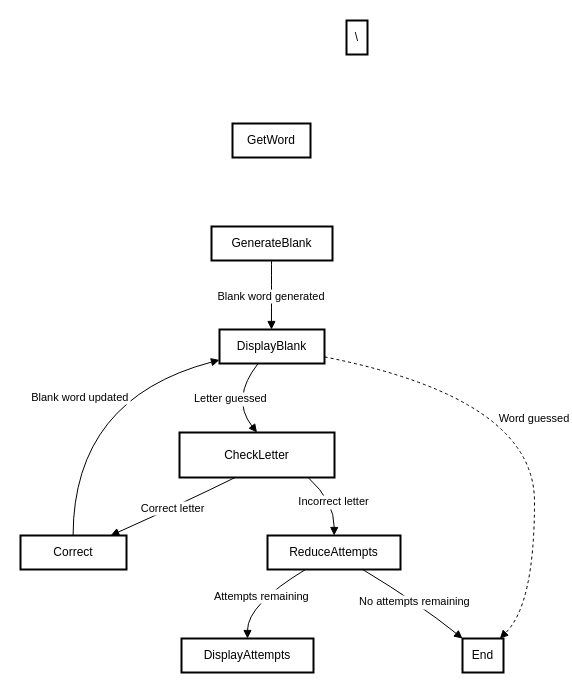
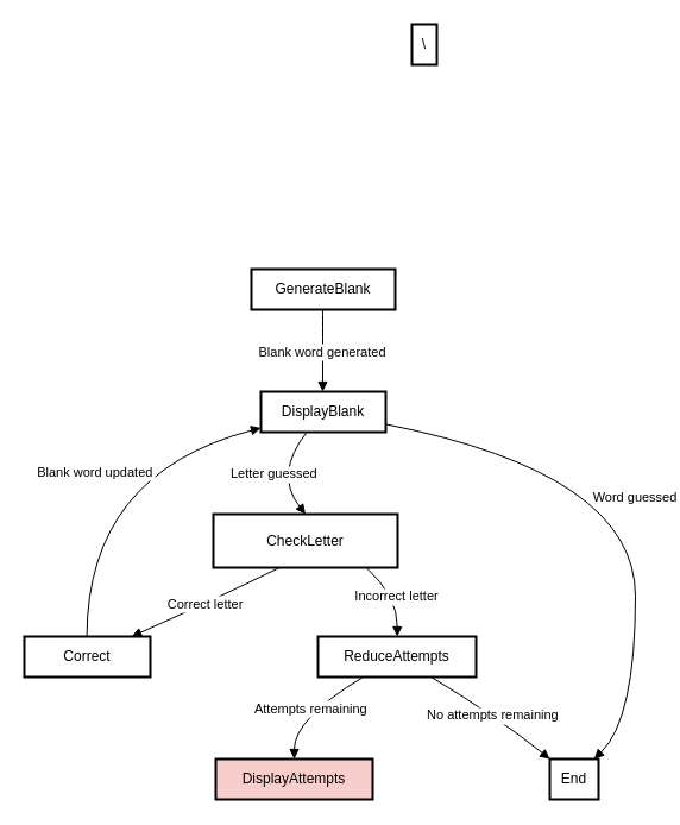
- <mxCell id="2" value="GetWord" style="whiteSpace=wrap;strokeWidth=2;" vertex="1" parent="1"><mxGeometry x="232" y="123" width="78" height="34" as="geometry" /></mxCell>
- <mxCell id="13" value="Word guessed" style="curved=1;startArrow=none;endArrow=block;exitX=0.994;exitY=0.802;entryX=0.91;entryY=0;dashed=1;" edge="1" parent="1" source="4" target="6"><mxGeometry relative="1" as="geometry"><Array as="points"><mxPoint x="534" y="398" /><mxPoint x="534" y="604" /></Array></mxGeometry></mxCell>
+ <mxCell id="13" value="Word guessed" style="curved=1;startArrow=none;endArrow=block;exitX=0.994;exitY=0.802;entryX=0.91;entryY=0;" edge="1" parent="1" source="4" target="6"><mxGeometry relative="1" as="geometry"><Array as="points"><mxPoint x="534" y="398" /><mxPoint x="534" y="604" /></Array></mxGeometry></mxCell>
- <mxCell id="9" value="DisplayAttempts" style="whiteSpace=wrap;strokeWidth=2;" vertex="1" parent="1"><mxGeometry x="181" y="638" width="132" height="34" as="geometry" /></mxCell>
+ <mxCell id="9" value="DisplayAttempts" style="whiteSpace=wrap;strokeWidth=2;fillColor=#f8cecc;" vertex="1" parent="1"><mxGeometry x="181" y="638" width="132" height="34" as="geometry" /></mxCell>
